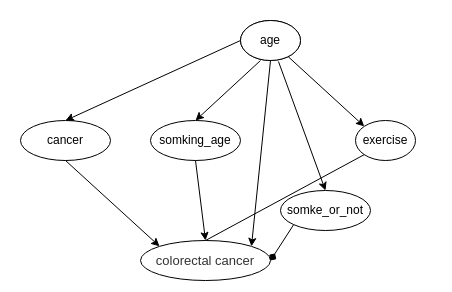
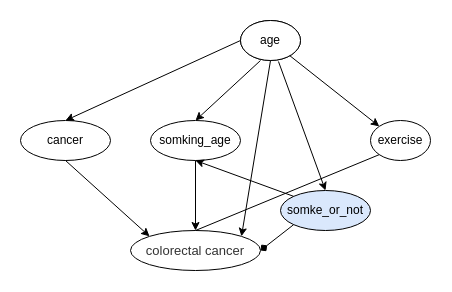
- <mxCell id="3" value="exercise" style="ellipse;whiteSpace=wrap;html=1;" vertex="1" parent="1"><mxGeometry x="355" y="120" width="60" height="40" as="geometry" /></mxCell>
+ <mxCell id="3" value="exercise" style="ellipse;whiteSpace=wrap;html=1;" vertex="1" parent="1"><mxGeometry x="370" y="120" width="60" height="40" as="geometry" /></mxCell>
+ <mxCell id="11" value="" style="endArrow=classic;html=1;rounded=0;entryX=0.5;entryY=1;entryDx=0;entryDy=0;exitX=0;exitY=0;exitDx=0;exitDy=0;" edge="1" parent="1" source="5" target="6"><mxGeometry width="50" height="50" relative="1" as="geometry"><mxPoint x="260" y="210" as="sourcePoint" /><mxPoint x="260" y="150" as="targetPoint" /></mxGeometry></mxCell>
- <mxCell id="5" value="somke_or_not" style="ellipse;whiteSpace=wrap;html=1;" vertex="1" parent="1"><mxGeometry x="280" y="190" width="90" height="40" as="geometry" /></mxCell>
+ <mxCell id="5" value="somke_or_not" style="ellipse;whiteSpace=wrap;html=1;fillColor=#dae8fc;" vertex="1" parent="1"><mxGeometry x="280" y="190" width="90" height="40" as="geometry" /></mxCell>
- <mxCell id="13" value="&lt;span style=&quot;color: rgb(51, 51, 51); font-family: Arial, sans-serif; font-size: 13px; text-align: start; background-color: rgb(255, 255, 255);&quot;&gt;colorectal cancer&lt;/span&gt;" style="ellipse;whiteSpace=wrap;html=1;" vertex="1" parent="1"><mxGeometry x="140" y="240" width="130" height="40" as="geometry" /></mxCell>
+ <mxCell id="13" value="&lt;span style=&quot;color: rgb(51, 51, 51); font-family: Arial, sans-serif; font-size: 13px; text-align: start; background-color: rgb(255, 255, 255);&quot;&gt;colorectal cancer&lt;/span&gt;" style="ellipse;whiteSpace=wrap;html=1;" vertex="1" parent="1"><mxGeometry x="130" y="230" width="130" height="40" as="geometry" /></mxCell>
